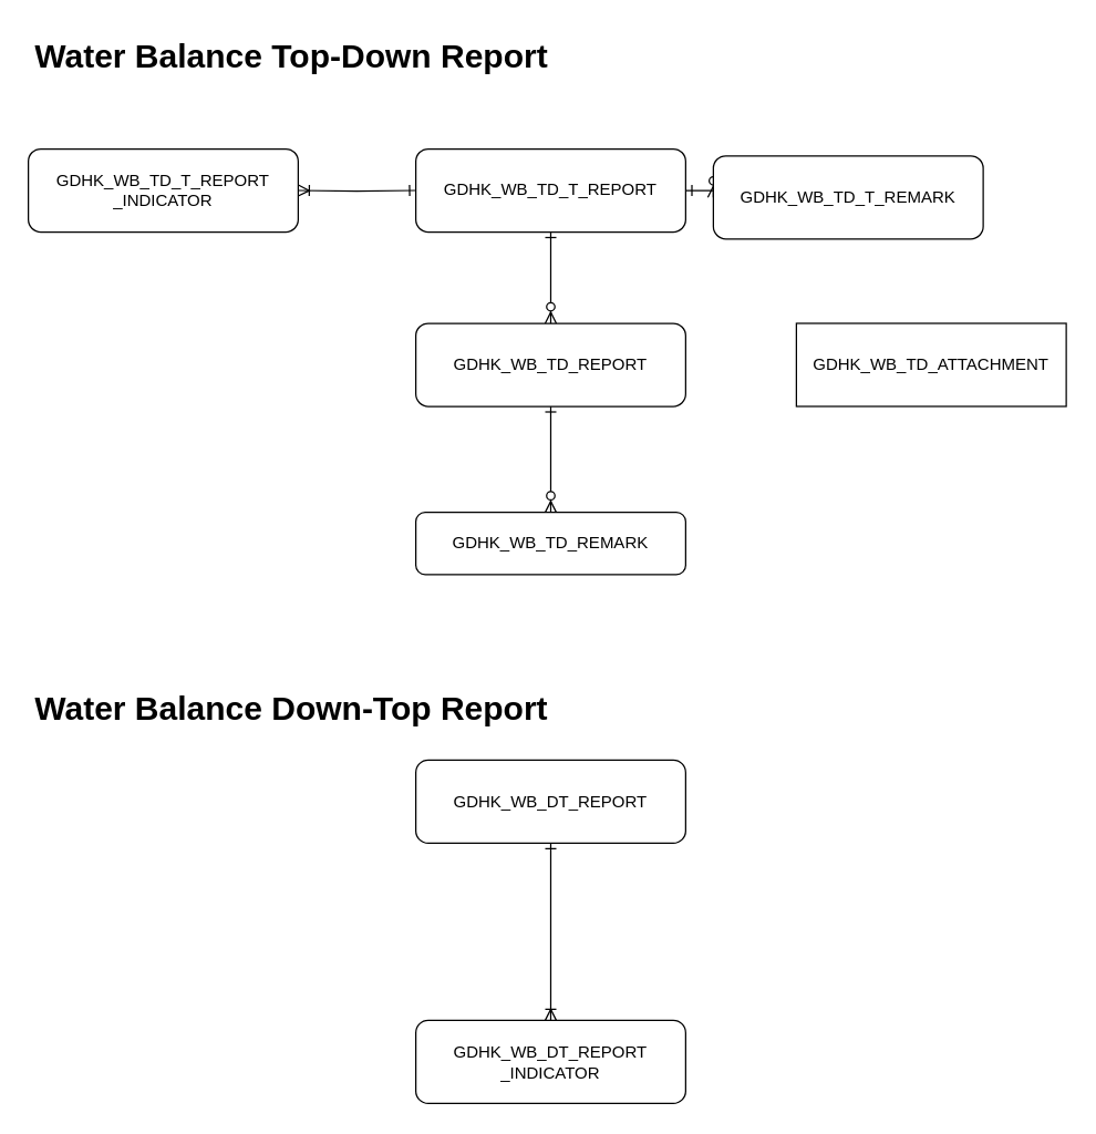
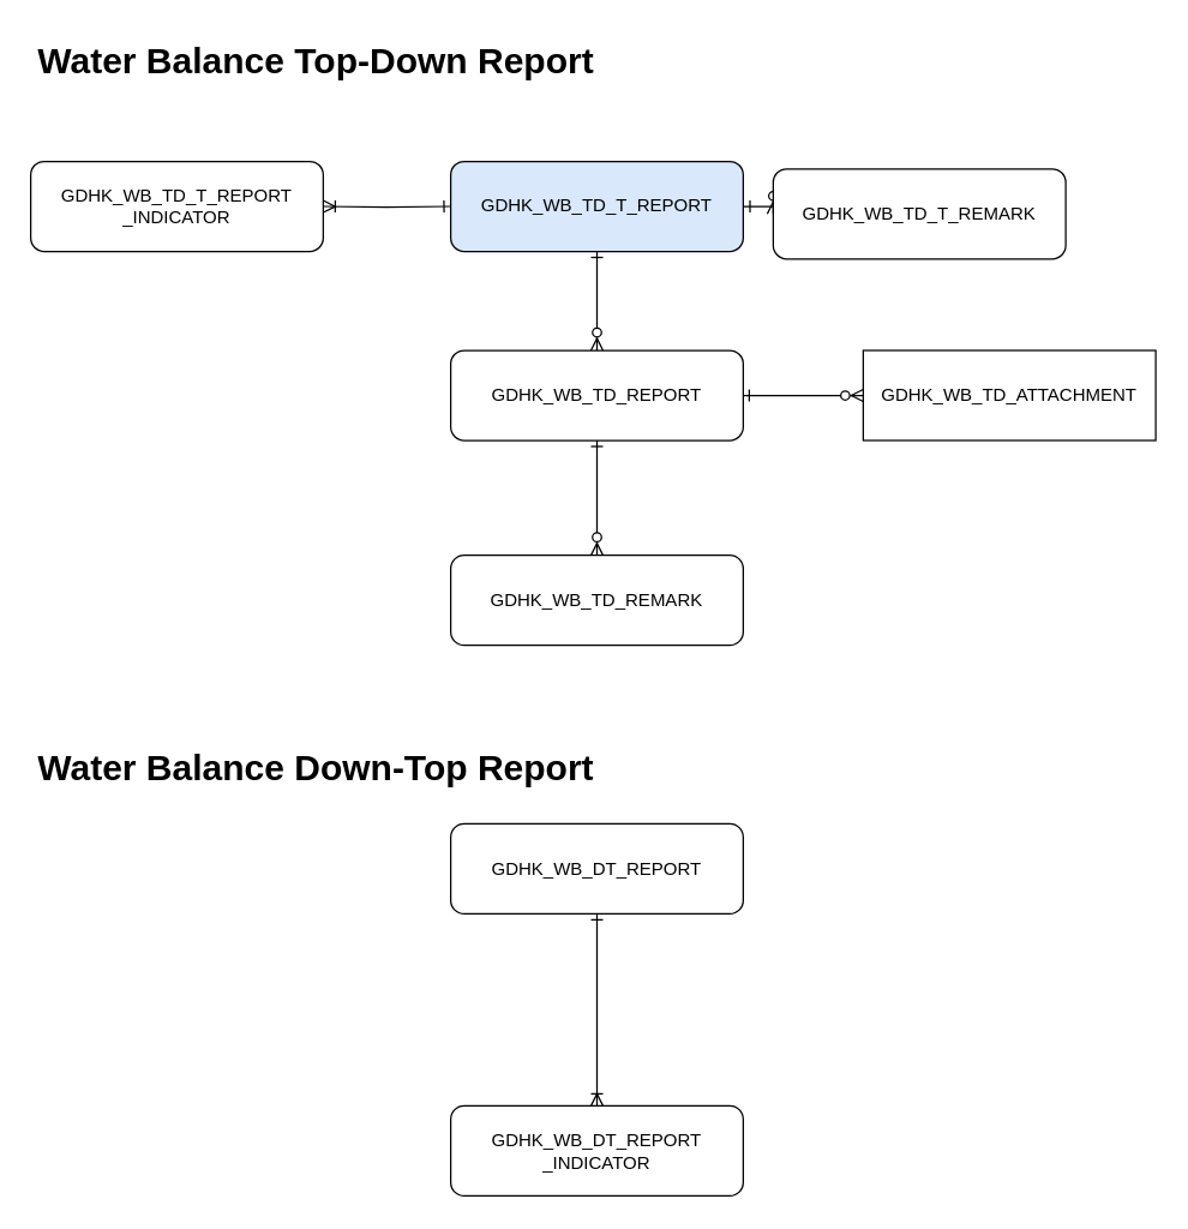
- <mxCell id="10" value="&lt;span&gt;GDHK_WB_TD_T_REPORT&lt;/span&gt;&lt;br&gt;" style="rounded=1;whiteSpace=wrap;html=1;" parent="1" vertex="1"><mxGeometry x="300" y="107" width="195" height="60" as="geometry" /></mxCell>
+ <mxCell id="10" value="&lt;span&gt;GDHK_WB_TD_T_REPORT&lt;/span&gt;&lt;br&gt;" style="rounded=1;whiteSpace=wrap;html=1;fillColor=#dae8fc;" parent="1" vertex="1"><mxGeometry x="300" y="107" width="195" height="60" as="geometry" /></mxCell>
+ <mxCell id="5" style="edgeStyle=orthogonalEdgeStyle;rounded=0;orthogonalLoop=1;jettySize=auto;html=1;exitX=1;exitY=0.5;exitDx=0;exitDy=0;startArrow=ERone;startFill=0;endArrow=ERzeroToMany;endFill=1;" parent="1" source="6" target="11" edge="1"><mxGeometry relative="1" as="geometry" /></mxCell>
- <mxCell id="3" value="&lt;span&gt;GDHK_WB_TD_REMARK&lt;/span&gt;&lt;br&gt;" style="rounded=1;whiteSpace=wrap;html=1;" parent="1" vertex="1"><mxGeometry x="300" y="369.5" width="195" height="45" as="geometry" /></mxCell>
+ <mxCell id="3" value="&lt;span&gt;GDHK_WB_TD_REMARK&lt;/span&gt;&lt;br&gt;" style="rounded=1;whiteSpace=wrap;html=1;" parent="1" vertex="1"><mxGeometry x="300" y="369.5" width="195" height="60" as="geometry" /></mxCell>
